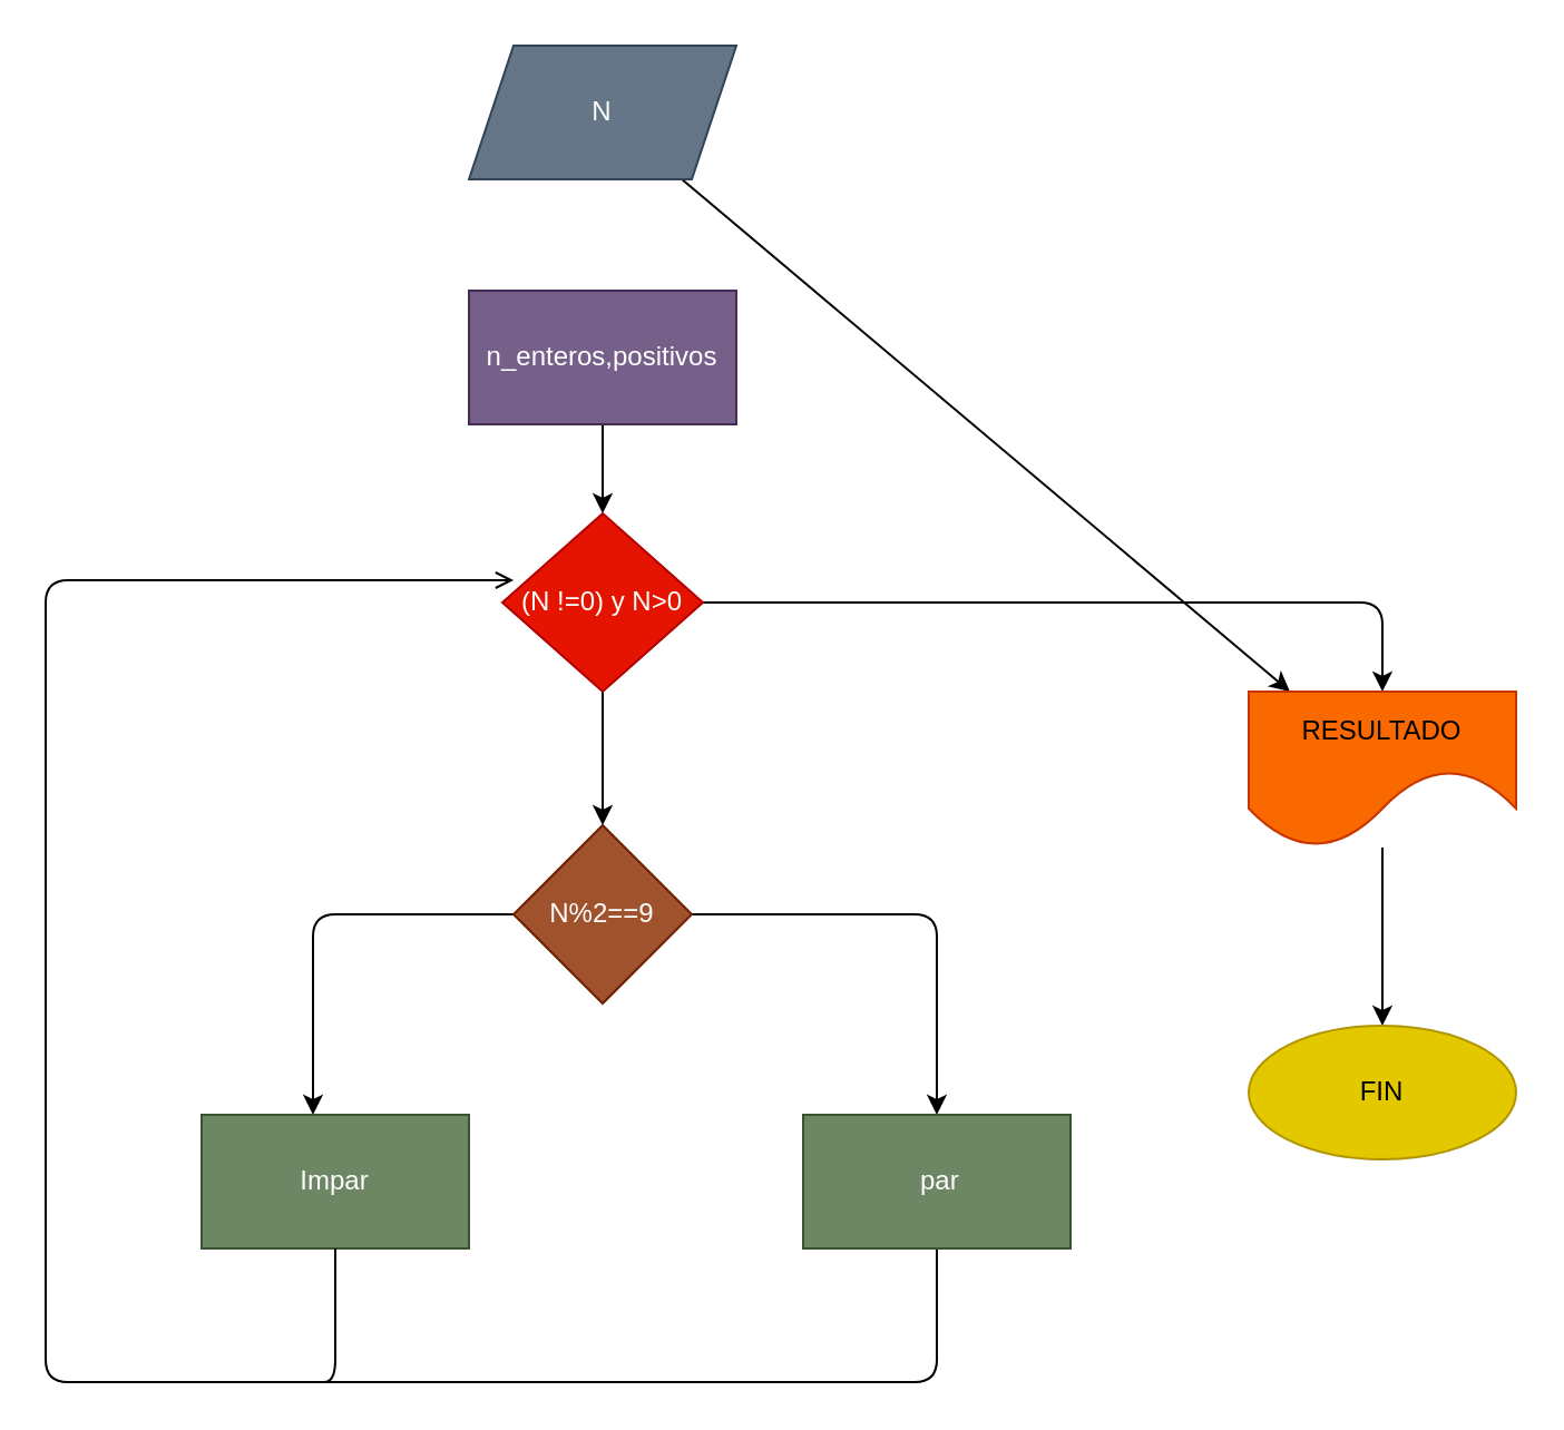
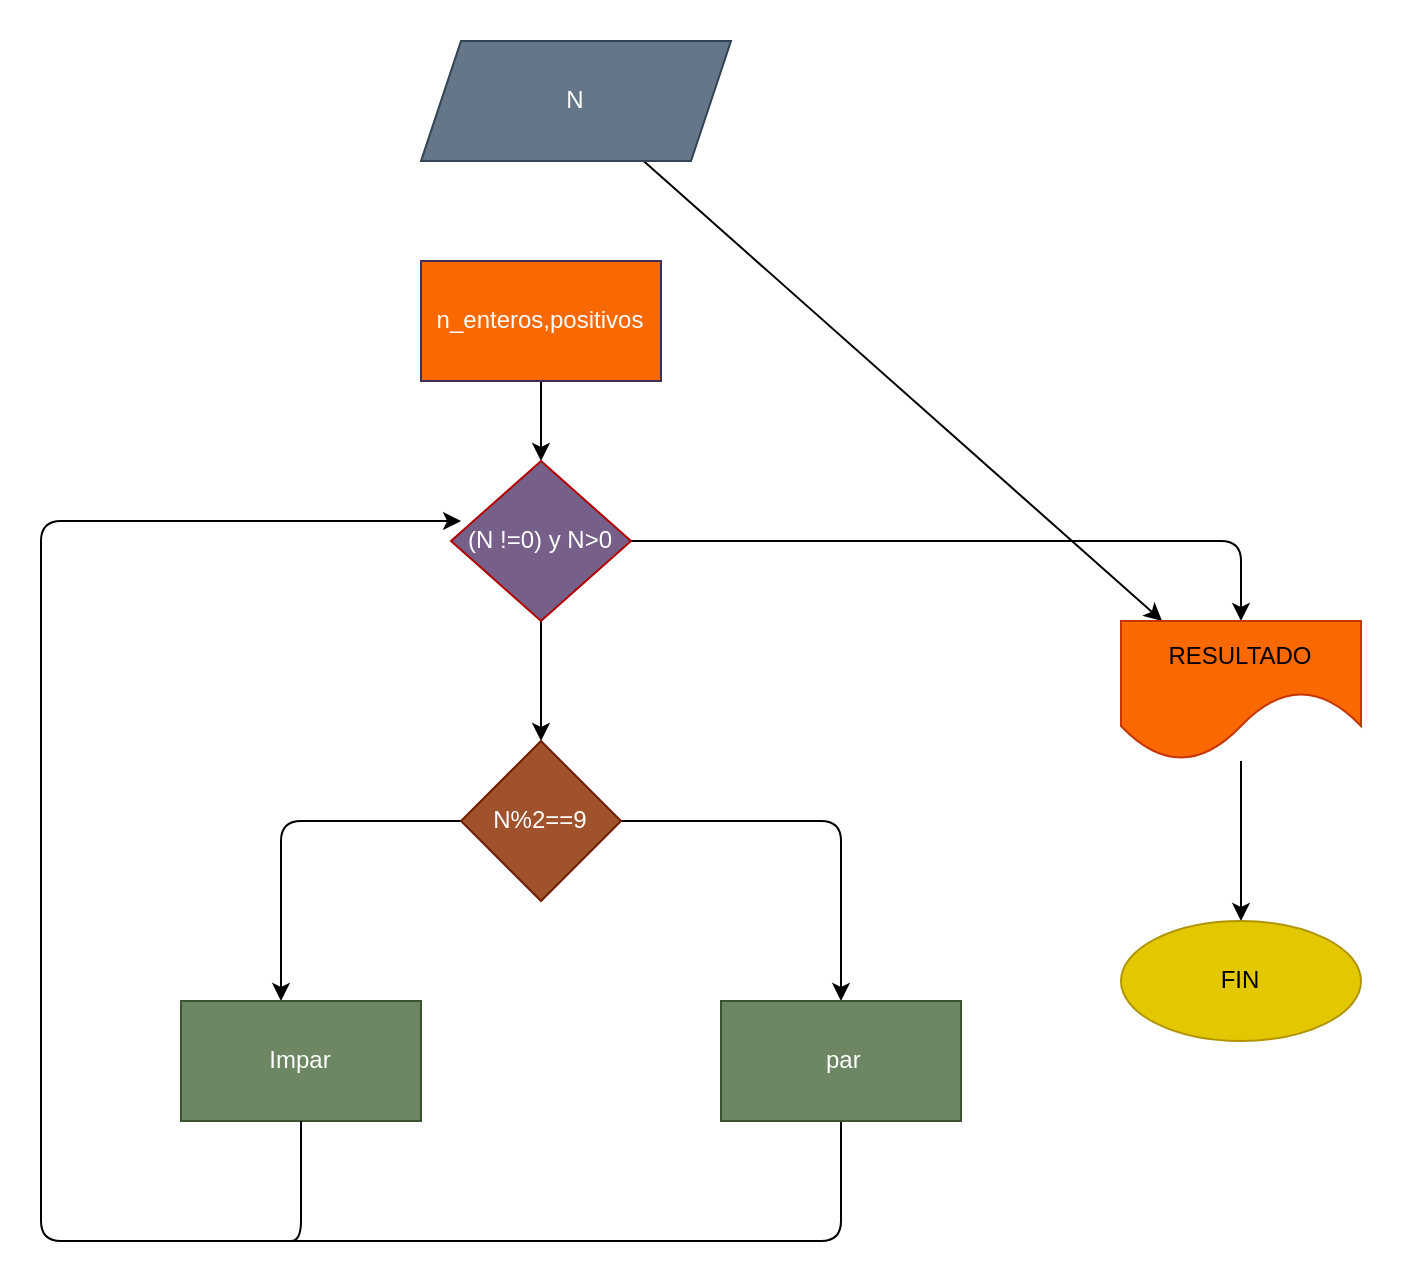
- <mxCell id="3" value="N" style="shape=parallelogram;perimeter=parallelogramPerimeter;whiteSpace=wrap;html=1;fixedSize=1;fillColor=#647687;fontColor=#ffffff;strokeColor=#314354;" parent="1" vertex="1"><mxGeometry x="210" y="20" width="120" height="60" as="geometry" /></mxCell>
+ <mxCell id="3" value="N" style="shape=parallelogram;perimeter=parallelogramPerimeter;whiteSpace=wrap;html=1;fixedSize=1;fillColor=#647687;fontColor=#ffffff;strokeColor=#314354;" parent="1" vertex="1"><mxGeometry x="210" y="20" width="155" height="60" as="geometry" /></mxCell>
- <mxCell id="5" value="n_enteros,positivos" style="whiteSpace=wrap;html=1;fillColor=#76608a;fontColor=#ffffff;strokeColor=#432D57;" parent="1" vertex="1"><mxGeometry x="210" y="130" width="120" height="60" as="geometry" /></mxCell>
+ <mxCell id="5" value="n_enteros,positivos" style="whiteSpace=wrap;html=1;fillColor=#fa6800;fontColor=#ffffff;strokeColor=#432D57;" parent="1" vertex="1"><mxGeometry x="210" y="130" width="120" height="60" as="geometry" /></mxCell>
- <mxCell id="12" style="edgeStyle=none;html=1;entryX=0.056;entryY=0.375;entryDx=0;entryDy=0;entryPerimeter=0;endArrow=open;" parent="1" source="13" edge="1" target="8"><mxGeometry relative="1" as="geometry"><mxPoint x="20" y="230" as="targetPoint" /><Array as="points"><mxPoint x="420" y="620" /><mxPoint x="20" y="620" /><mxPoint x="20" y="260" /></Array></mxGeometry></mxCell>
+ <mxCell id="12" style="edgeStyle=none;html=1;entryX=0.056;entryY=0.375;entryDx=0;entryDy=0;entryPerimeter=0;" parent="1" source="13" edge="1" target="8"><mxGeometry relative="1" as="geometry"><mxPoint x="20" y="230" as="targetPoint" /><Array as="points"><mxPoint x="420" y="620" /><mxPoint x="20" y="620" /><mxPoint x="20" y="260" /></Array></mxGeometry></mxCell>
- <mxCell id="8" value="(N !=0) y N&amp;gt;0" style="rhombus;whiteSpace=wrap;html=1;fillColor=#e51400;fontColor=#ffffff;strokeColor=#B20000;" parent="1" vertex="1"><mxGeometry x="225" y="230" width="90" height="80" as="geometry" /></mxCell>
+ <mxCell id="8" value="(N !=0) y N&amp;gt;0" style="rhombus;whiteSpace=wrap;html=1;fillColor=#76608a;fontColor=#ffffff;strokeColor=#B20000;" parent="1" vertex="1"><mxGeometry x="225" y="230" width="90" height="80" as="geometry" /></mxCell>
